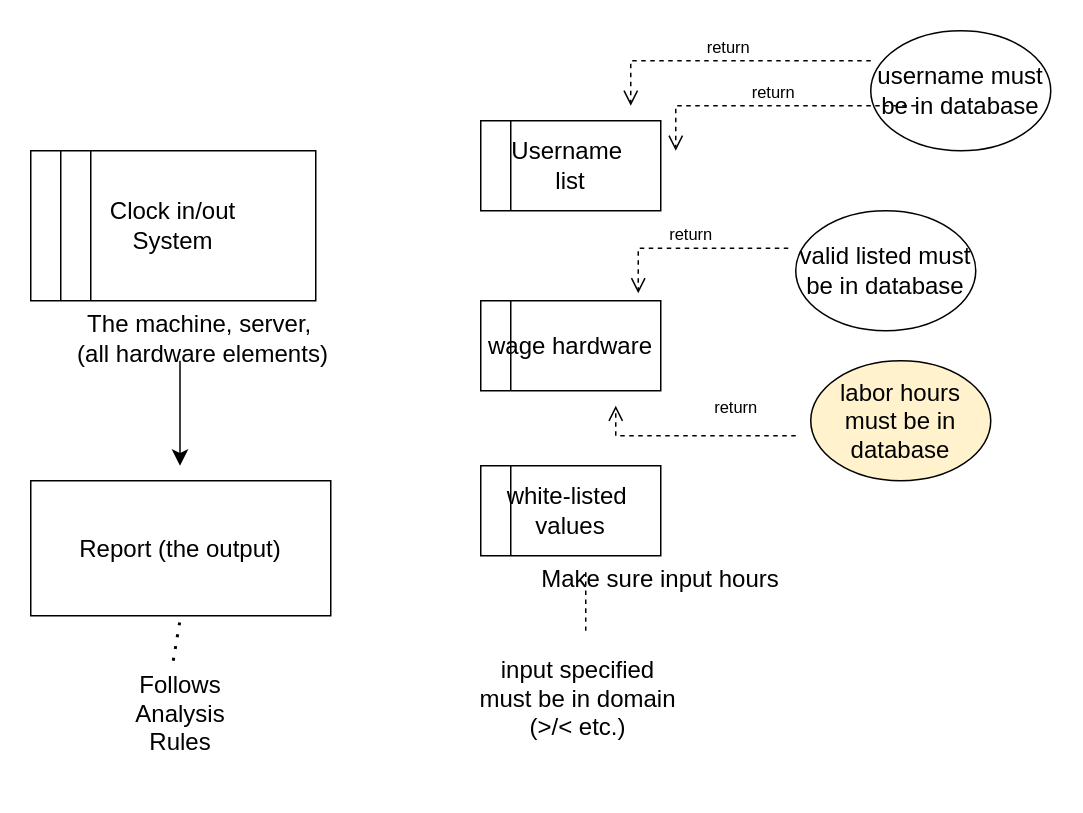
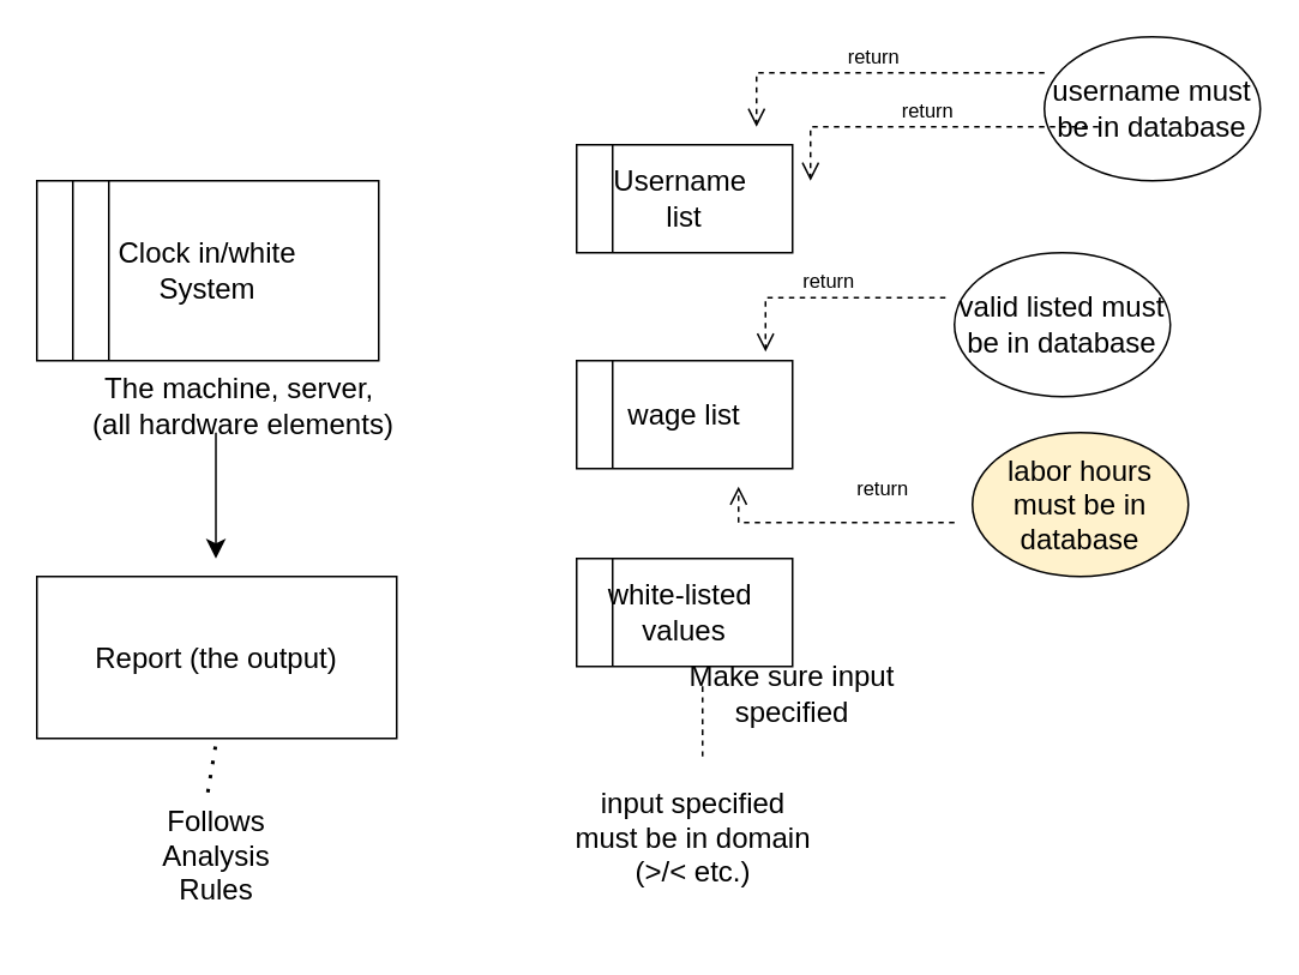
- <mxCell id="3" value="Clock in/out &lt;br&gt;System" style="rounded=0;whiteSpace=wrap;html=1;fontSize=16;" vertex="1" parent="1"><mxGeometry x="20" y="100" width="190" height="100" as="geometry" /></mxCell>
+ <mxCell id="3" value="Clock in/white &lt;br&gt;System" style="rounded=0;whiteSpace=wrap;html=1;fontSize=16;" vertex="1" parent="1"><mxGeometry x="20" y="100" width="190" height="100" as="geometry" /></mxCell>
- <mxCell id="11" value="wage hardware" style="rounded=0;whiteSpace=wrap;html=1;fontSize=16;" vertex="1" parent="1"><mxGeometry x="320" y="200" width="120" height="60" as="geometry" /></mxCell>
+ <mxCell id="11" value="wage list" style="rounded=0;whiteSpace=wrap;html=1;fontSize=16;" vertex="1" parent="1"><mxGeometry x="320" y="200" width="120" height="60" as="geometry" /></mxCell>
- <mxCell id="18" value="Make sure input hours" style="text;html=1;strokeColor=none;fillColor=none;align=center;verticalAlign=middle;whiteSpace=wrap;rounded=0;fontSize=16;" vertex="1" parent="1"><mxGeometry x="355" y="370" width="170" height="30" as="geometry" /></mxCell>
+ <mxCell id="18" value="Make sure input specified" style="text;html=1;strokeColor=none;fillColor=none;align=center;verticalAlign=middle;whiteSpace=wrap;rounded=0;fontSize=16;" vertex="1" parent="1"><mxGeometry x="355" y="370" width="170" height="30" as="geometry" /></mxCell>
